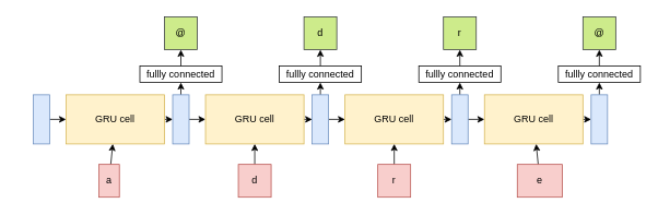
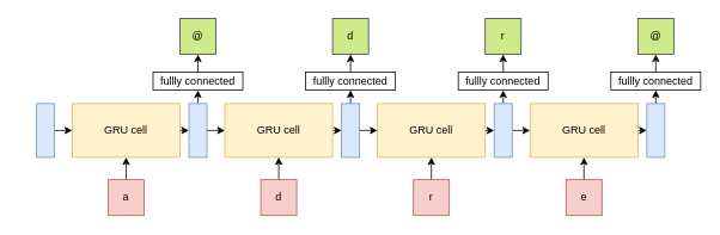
- <mxCell id="7" value="a" style="whiteSpace=wrap;html=1;aspect=fixed;fillColor=#f8cecc;strokeColor=#b85450;" vertex="1" parent="1"><mxGeometry x="120" y="200" width="25" height="40" as="geometry" /></mxCell>
+ <mxCell id="7" value="a" style="whiteSpace=wrap;html=1;aspect=fixed;fillColor=#f8cecc;strokeColor=#b85450;" vertex="1" parent="1"><mxGeometry x="120" y="200" width="40" height="40" as="geometry" /></mxCell>
- <mxCell id="37" value="e" style="whiteSpace=wrap;html=1;aspect=fixed;fillColor=#f8cecc;strokeColor=#b85450;" vertex="1" parent="1"><mxGeometry x="630" y="200" width="55" height="40" as="geometry" /></mxCell>
+ <mxCell id="37" value="e" style="whiteSpace=wrap;html=1;aspect=fixed;fillColor=#f8cecc;strokeColor=#b85450;" vertex="1" parent="1"><mxGeometry x="630" y="200" width="40" height="40" as="geometry" /></mxCell>
